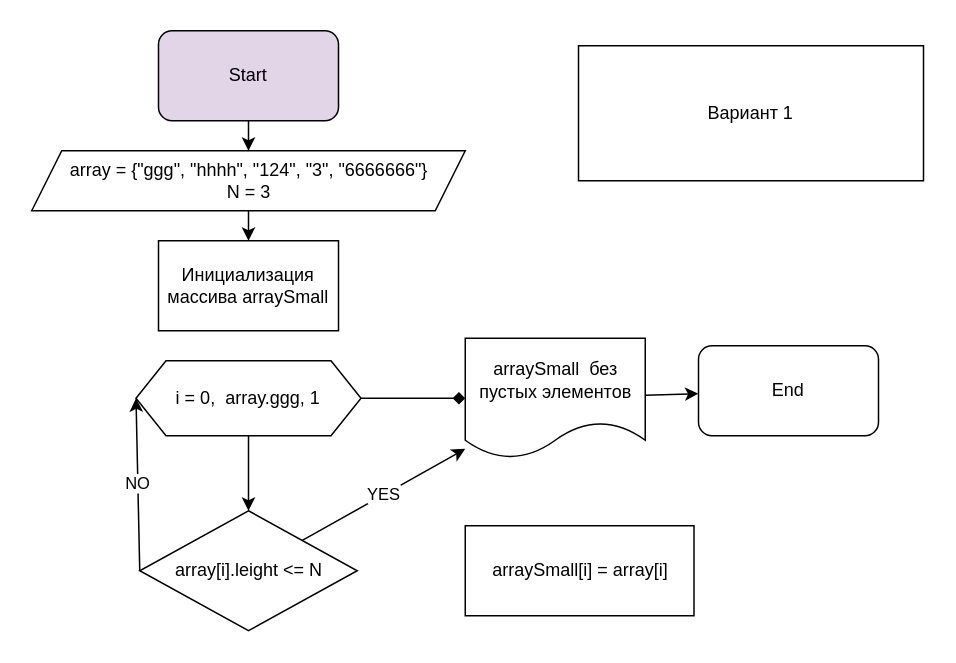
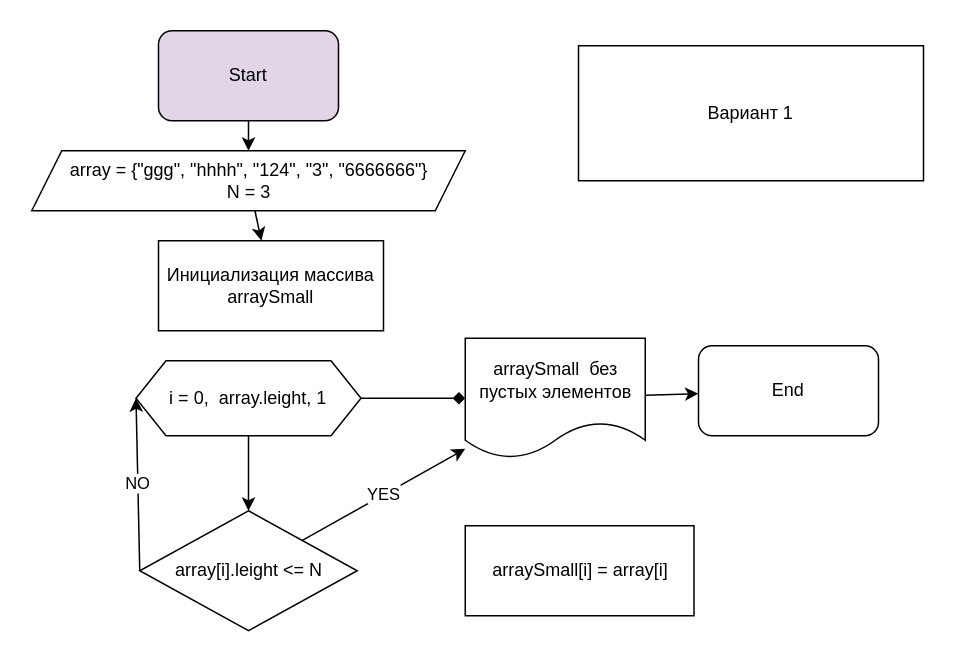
- <mxCell id="6" value="Инициализация массива arraySmall" style="whiteSpace=wrap;html=1;" vertex="1" parent="1"><mxGeometry x="105" y="160" width="120" height="60" as="geometry" /></mxCell>
+ <mxCell id="6" value="Инициализация массива arraySmall" style="whiteSpace=wrap;html=1;" vertex="1" parent="1"><mxGeometry x="105" y="160" width="150" height="60" as="geometry" /></mxCell>
- <mxCell id="9" value="i = 0,&amp;nbsp; array.ggg, 1" style="shape=hexagon;perimeter=hexagonPerimeter2;whiteSpace=wrap;html=1;fixedSize=1;" vertex="1" parent="1"><mxGeometry x="90" y="240" width="150" height="50" as="geometry" /></mxCell>
+ <mxCell id="9" value="i = 0,&amp;nbsp; array.leight, 1" style="shape=hexagon;perimeter=hexagonPerimeter2;whiteSpace=wrap;html=1;fixedSize=1;" vertex="1" parent="1"><mxGeometry x="90" y="240" width="150" height="50" as="geometry" /></mxCell>
